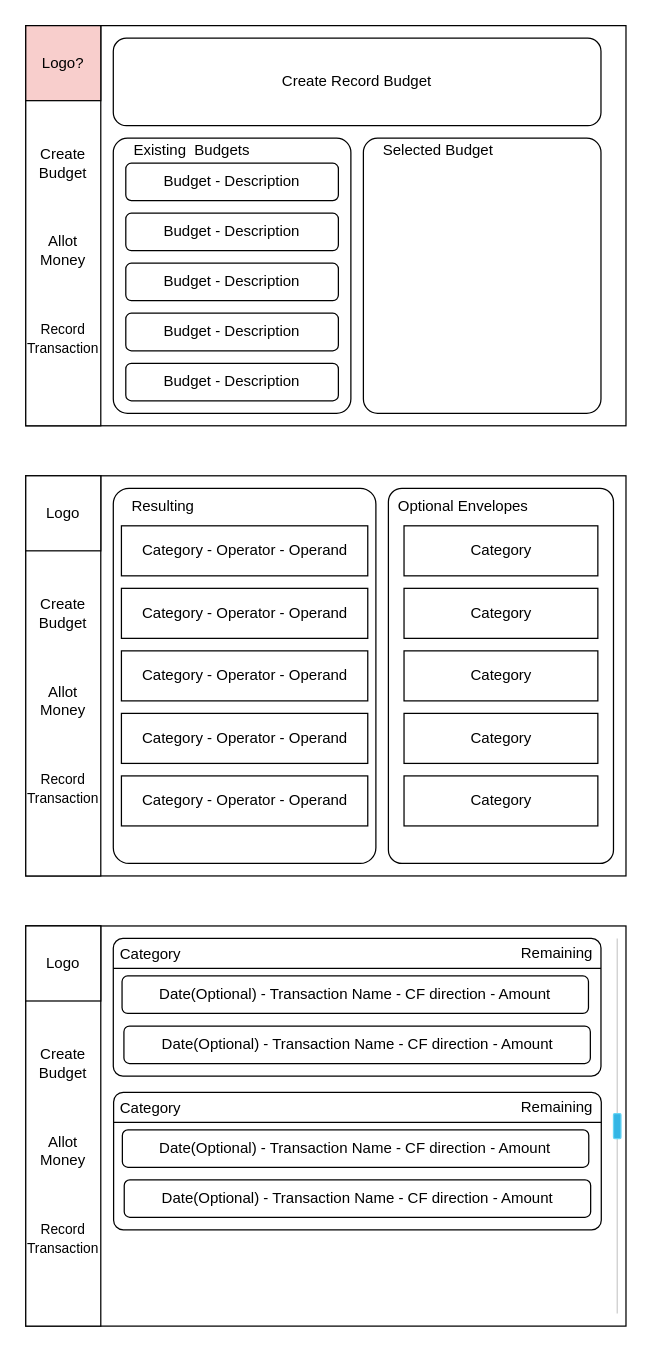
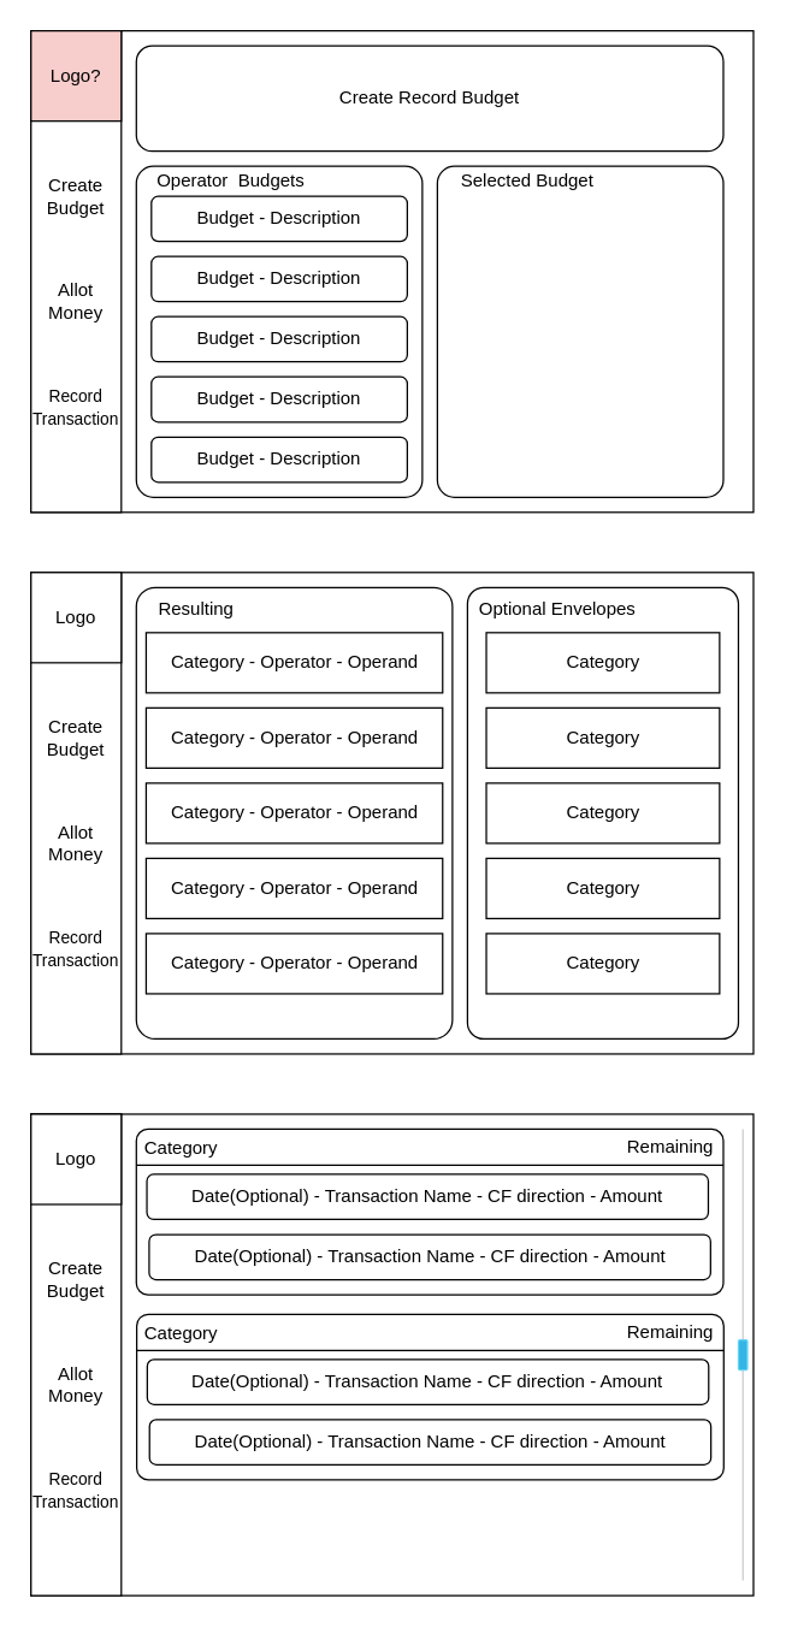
- <mxCell id="10" value="Existing&amp;nbsp; Budgets" style="text;html=1;strokeColor=none;fillColor=none;align=center;verticalAlign=middle;whiteSpace=wrap;rounded=0;" parent="1" vertex="1"><mxGeometry x="93" y="105" width="120" height="30" as="geometry" /></mxCell>
+ <mxCell id="10" value="Operator&amp;nbsp; Budgets" style="text;html=1;strokeColor=none;fillColor=none;align=center;verticalAlign=middle;whiteSpace=wrap;rounded=0;" parent="1" vertex="1"><mxGeometry x="93" y="105" width="120" height="30" as="geometry" /></mxCell>
